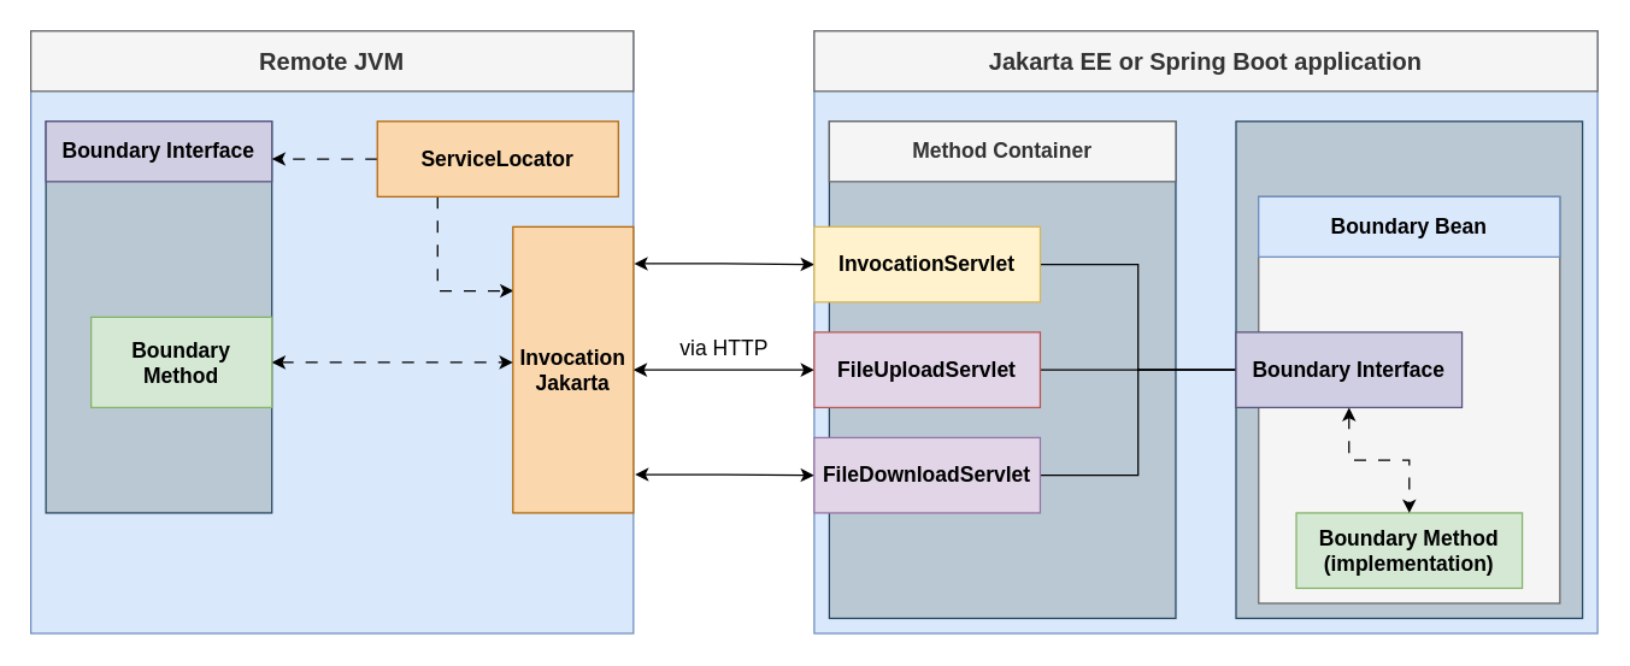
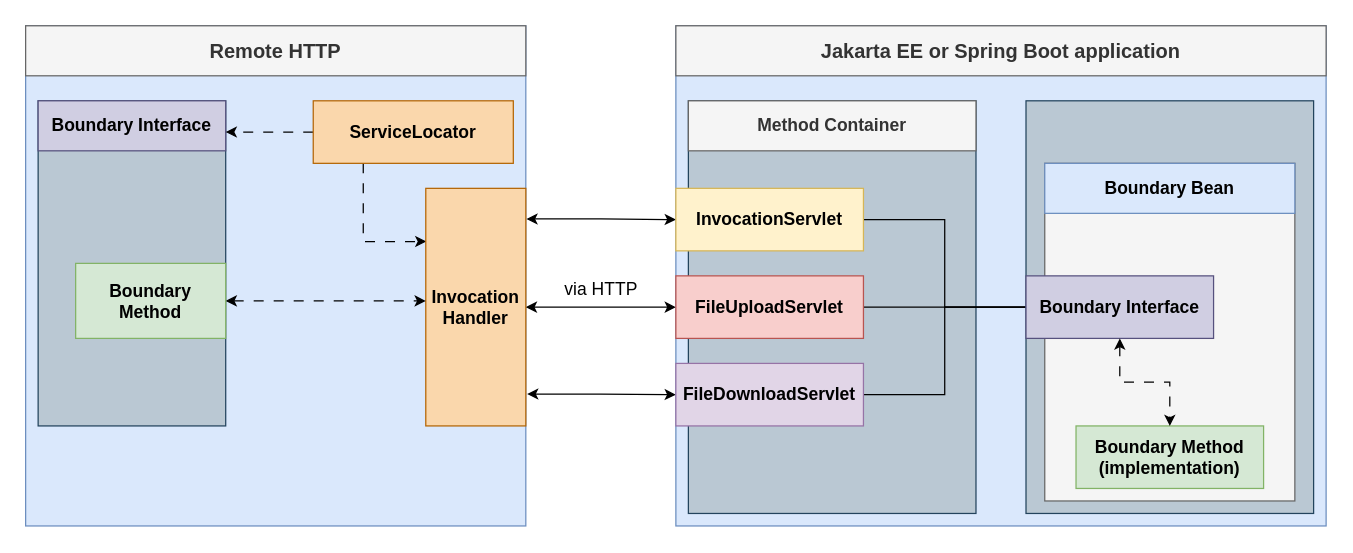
- <mxCell id="26" value="Remote JVM" style="rounded=0;whiteSpace=wrap;html=1;fontStyle=1;fontSize=16;fillColor=#f5f5f5;fontColor=#333333;strokeColor=#666666;" vertex="1" parent="1"><mxGeometry x="20" y="20" width="400" height="40" as="geometry" /></mxCell>
+ <mxCell id="26" value="Remote HTTP" style="rounded=0;whiteSpace=wrap;html=1;fontStyle=1;fontSize=16;fillColor=#f5f5f5;fontColor=#333333;strokeColor=#666666;" vertex="1" parent="1"><mxGeometry x="20" y="20" width="400" height="40" as="geometry" /></mxCell>
- <mxCell id="14" value="Invocation&lt;br style=&quot;font-size: 14px;&quot;&gt;Jakarta" style="rounded=0;whiteSpace=wrap;html=1;fontSize=14;fontStyle=1;fillColor=#fad7ac;strokeColor=#b46504;" vertex="1" parent="1"><mxGeometry x="340" y="150" width="80" height="190" as="geometry" /></mxCell>
+ <mxCell id="14" value="Invocation&lt;br style=&quot;font-size: 14px;&quot;&gt;Handler" style="rounded=0;whiteSpace=wrap;html=1;fontSize=14;fontStyle=1;fillColor=#fad7ac;strokeColor=#b46504;" vertex="1" parent="1"><mxGeometry x="340" y="150" width="80" height="190" as="geometry" /></mxCell>
- <mxCell id="19" value="FileUploadServlet" style="rounded=0;whiteSpace=wrap;html=1;fillColor=#e1d5e7;strokeColor=#b85450;fontStyle=1;fontSize=14;" vertex="1" parent="1"><mxGeometry x="540" y="220" width="150" height="50" as="geometry" /></mxCell>
+ <mxCell id="19" value="FileUploadServlet" style="rounded=0;whiteSpace=wrap;html=1;fillColor=#f8cecc;strokeColor=#b85450;fontStyle=1;fontSize=14;" vertex="1" parent="1"><mxGeometry x="540" y="220" width="150" height="50" as="geometry" /></mxCell>
